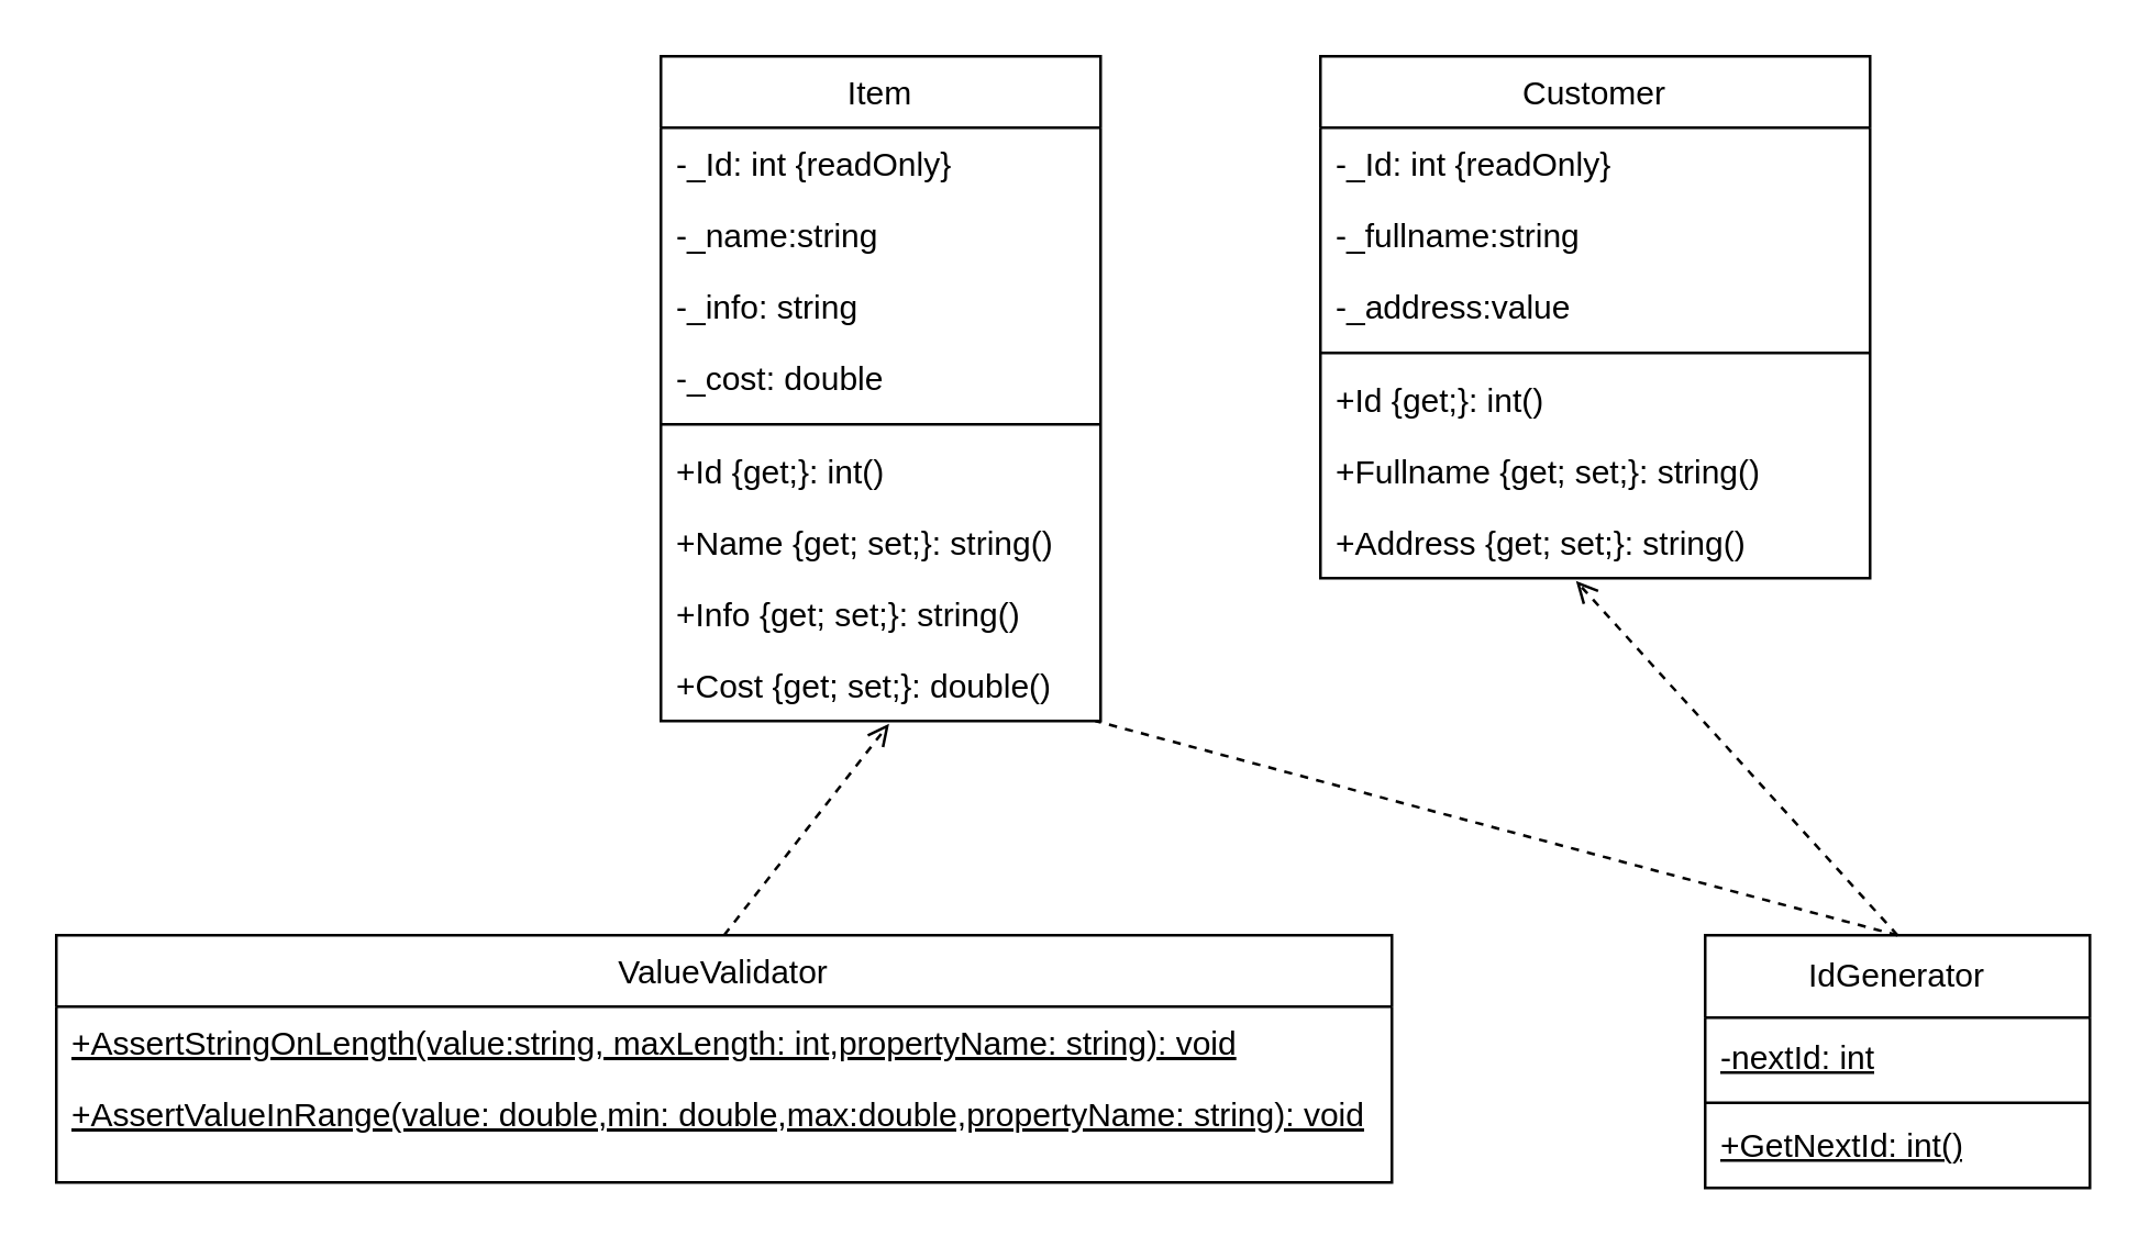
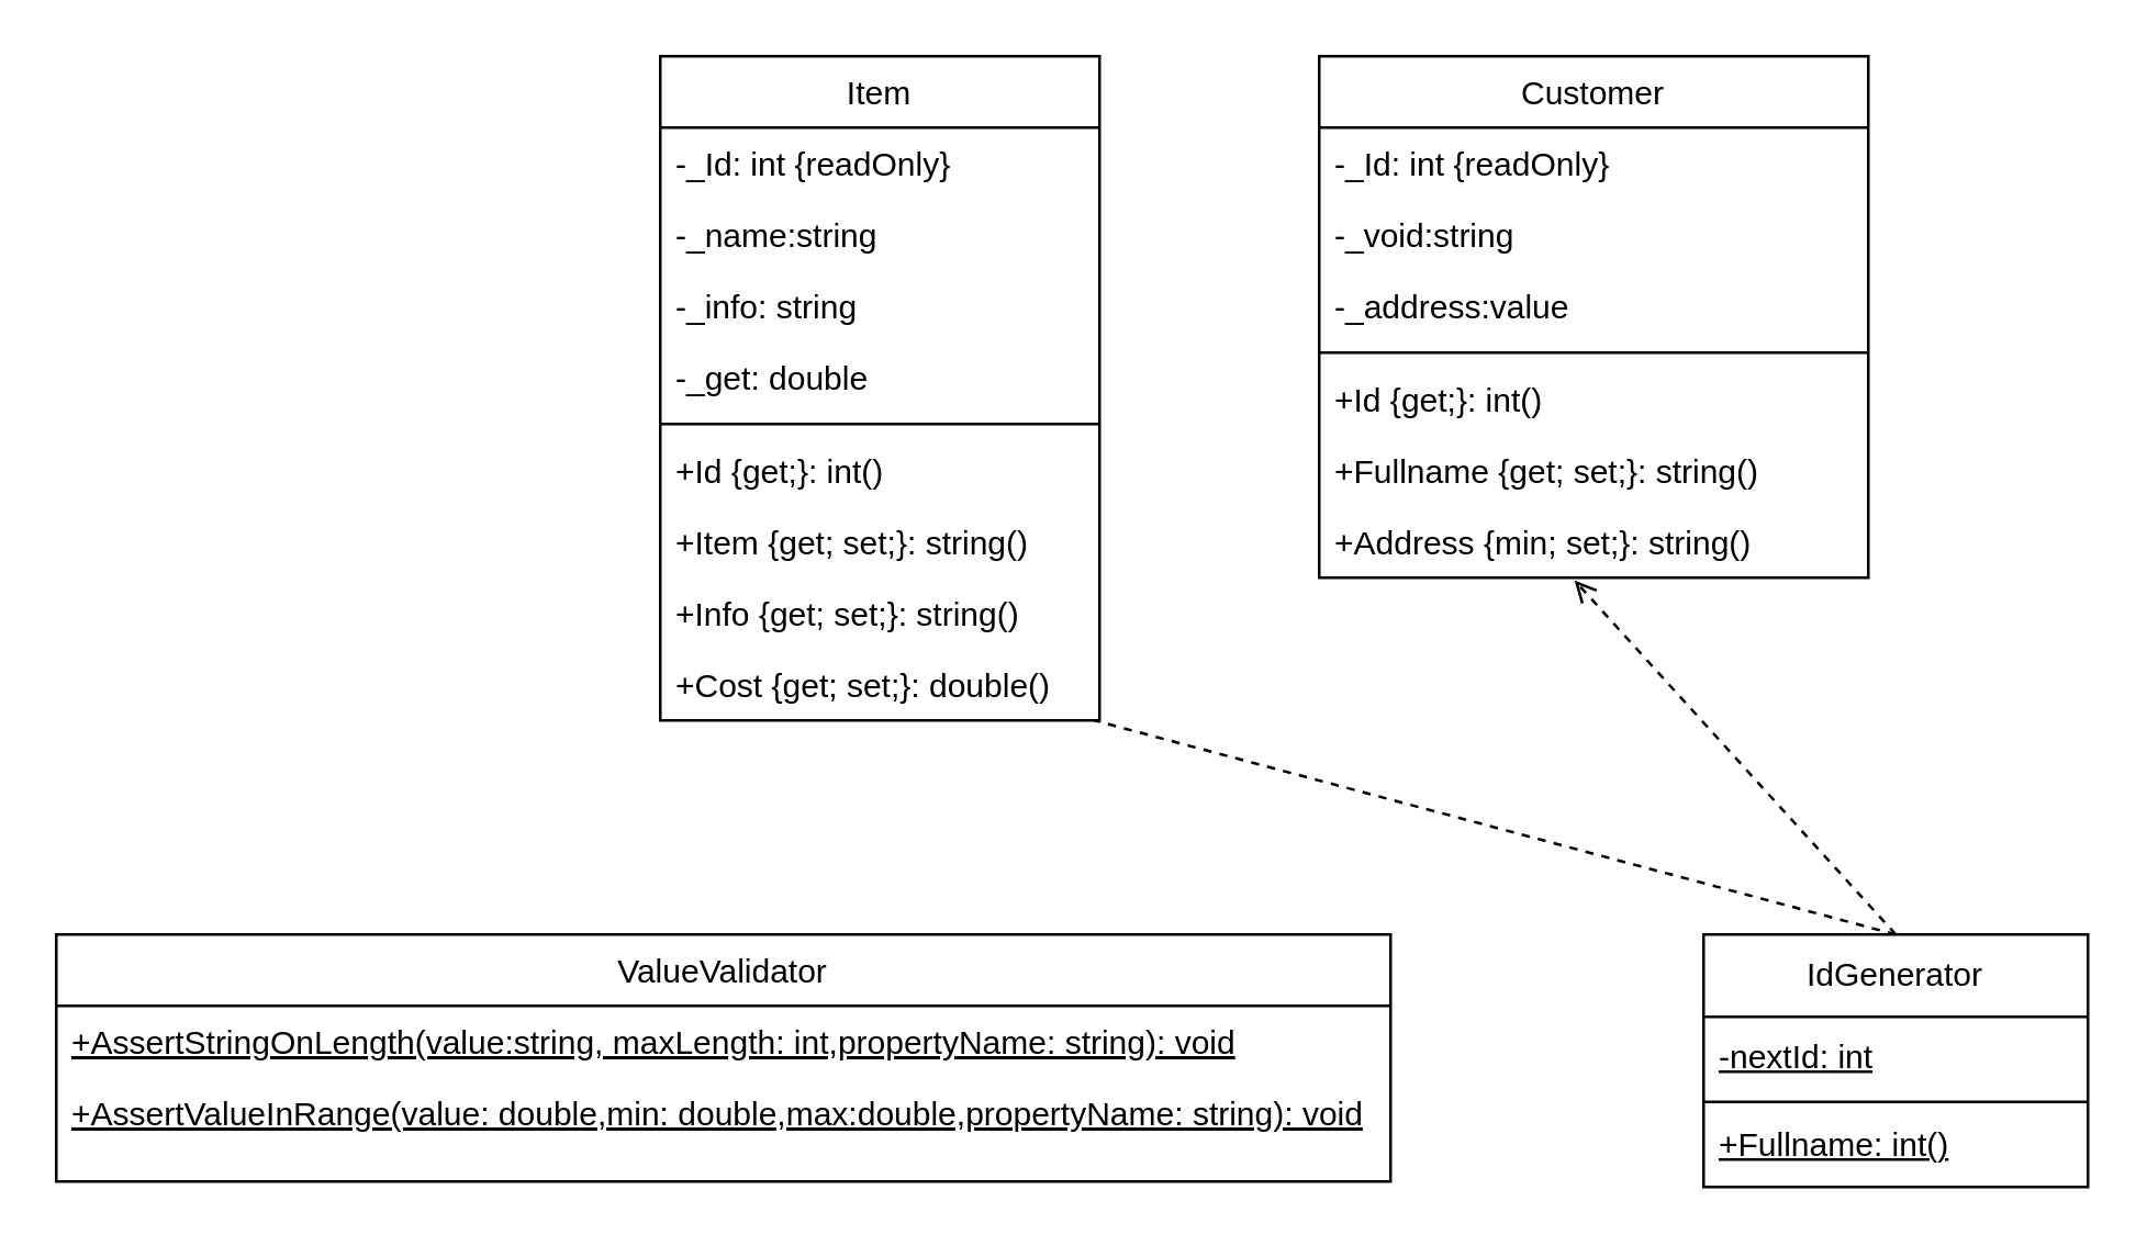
- <mxCell id="14" value="-_fullname:string" style="text;align=left;verticalAlign=top;spacingLeft=4;spacingRight=4;overflow=hidden;rotatable=0;points=[[0,0.5],[1,0.5]];portConstraint=eastwest;rounded=0;shadow=0;html=0;" vertex="1" parent="12"><mxGeometry y="52" width="200" height="26" as="geometry" /></mxCell>
+ <mxCell id="14" value="-_void:string" style="text;align=left;verticalAlign=top;spacingLeft=4;spacingRight=4;overflow=hidden;rotatable=0;points=[[0,0.5],[1,0.5]];portConstraint=eastwest;rounded=0;shadow=0;html=0;" vertex="1" parent="12"><mxGeometry y="52" width="200" height="26" as="geometry" /></mxCell>
- <mxCell id="6" value="-_cost: double" style="text;align=left;verticalAlign=top;spacingLeft=4;spacingRight=4;overflow=hidden;rotatable=0;points=[[0,0.5],[1,0.5]];portConstraint=eastwest;rounded=0;shadow=0;html=0;" vertex="1" parent="2"><mxGeometry y="104" width="160" height="26" as="geometry" /></mxCell>
+ <mxCell id="6" value="-_get: double" style="text;align=left;verticalAlign=top;spacingLeft=4;spacingRight=4;overflow=hidden;rotatable=0;points=[[0,0.5],[1,0.5]];portConstraint=eastwest;rounded=0;shadow=0;html=0;" vertex="1" parent="2"><mxGeometry y="104" width="160" height="26" as="geometry" /></mxCell>
- <mxCell id="9" value="+Name {get; set;}: string()" style="text;align=left;verticalAlign=top;spacingLeft=4;spacingRight=4;overflow=hidden;rotatable=0;points=[[0,0.5],[1,0.5]];portConstraint=eastwest;rounded=0;" vertex="1" parent="2"><mxGeometry y="164" width="160" height="26" as="geometry" /></mxCell>
+ <mxCell id="9" value="+Item {get; set;}: string()" style="text;align=left;verticalAlign=top;spacingLeft=4;spacingRight=4;overflow=hidden;rotatable=0;points=[[0,0.5],[1,0.5]];portConstraint=eastwest;rounded=0;" vertex="1" parent="2"><mxGeometry y="164" width="160" height="26" as="geometry" /></mxCell>
- <mxCell id="19" value="+Address {get; set;}: string()" style="text;align=left;verticalAlign=top;spacingLeft=4;spacingRight=4;overflow=hidden;rotatable=0;points=[[0,0.5],[1,0.5]];portConstraint=eastwest;rounded=0;" vertex="1" parent="12"><mxGeometry y="164" width="200" height="26" as="geometry" /></mxCell>
+ <mxCell id="19" value="+Address {min; set;}: string()" style="text;align=left;verticalAlign=top;spacingLeft=4;spacingRight=4;overflow=hidden;rotatable=0;points=[[0,0.5],[1,0.5]];portConstraint=eastwest;rounded=0;" vertex="1" parent="12"><mxGeometry y="164" width="200" height="26" as="geometry" /></mxCell>
- <mxCell id="27" value="" style="endArrow=open;html=1;rounded=0;entryX=0.519;entryY=1.038;entryDx=0;entryDy=0;entryPerimeter=0;exitX=0.5;exitY=0;exitDx=0;exitDy=0;dashed=1;endFill=0;" edge="1" parent="1" source="20" target="11"><mxGeometry width="50" height="50" relative="1" as="geometry"><mxPoint x="480" y="310" as="sourcePoint" /><mxPoint x="530" y="260" as="targetPoint" /></mxGeometry></mxCell>
- <mxCell id="26" value="&lt;u&gt;+GetNextId: int()&lt;/u&gt;" style="text;strokeColor=none;fillColor=none;align=left;verticalAlign=middle;spacingLeft=4;spacingRight=4;overflow=hidden;points=[[0,0.5],[1,0.5]];portConstraint=eastwest;rotatable=0;whiteSpace=wrap;html=1;rounded=0;" vertex="1" parent="23"><mxGeometry y="62" width="140" height="30" as="geometry" /></mxCell>
+ <mxCell id="26" value="&lt;u&gt;+Fullname: int()&lt;/u&gt;" style="text;strokeColor=none;fillColor=none;align=left;verticalAlign=middle;spacingLeft=4;spacingRight=4;overflow=hidden;points=[[0,0.5],[1,0.5]];portConstraint=eastwest;rotatable=0;whiteSpace=wrap;html=1;rounded=0;" vertex="1" parent="23"><mxGeometry y="62" width="140" height="30" as="geometry" /></mxCell>
